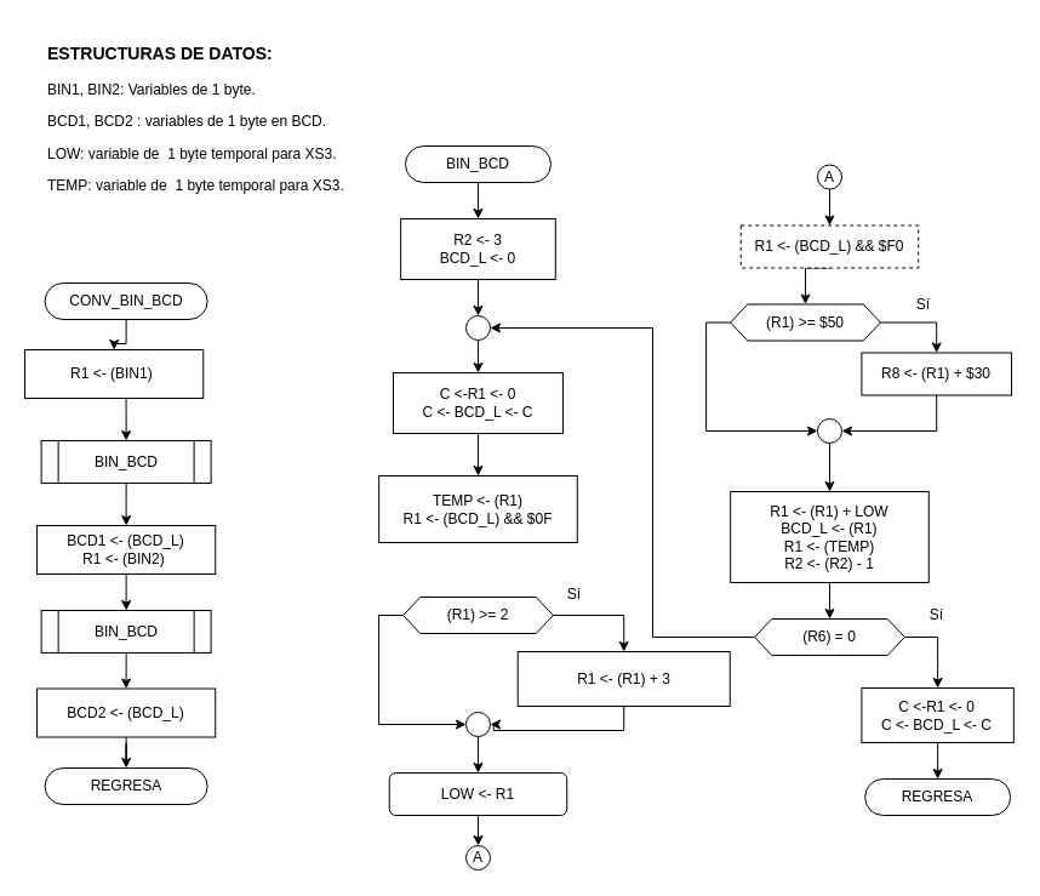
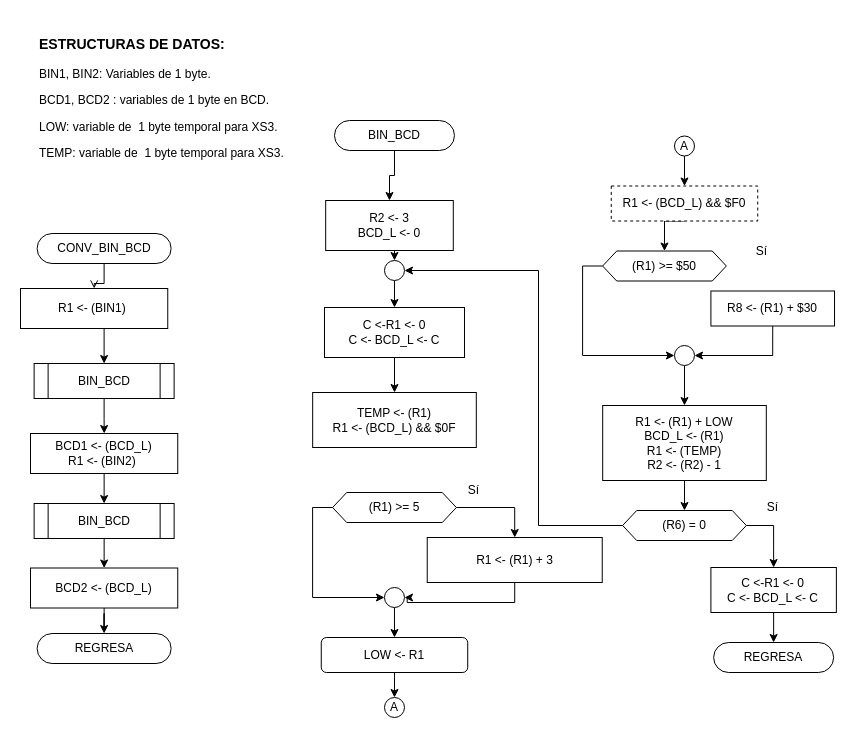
- <mxCell id="18" value="R2 &amp;lt;- 3&lt;br&gt;BCD_L &amp;lt;- 0" style="rounded=0;whiteSpace=wrap;html=1;" vertex="1" parent="1"><mxGeometry x="330.17" y="180" width="127.62" height="50" as="geometry" /></mxCell>
+ <mxCell id="18" value="R2 &amp;lt;- 3&lt;br&gt;BCD_L &amp;lt;- 0" style="rounded=0;whiteSpace=wrap;html=1;" vertex="1" parent="1"><mxGeometry x="325.17" y="200" width="127.62" height="50" as="geometry" /></mxCell>
- <mxCell id="36" style="edgeStyle=orthogonalEdgeStyle;rounded=0;orthogonalLoop=1;jettySize=auto;html=1;exitX=1;exitY=0.5;exitDx=0;exitDy=0;" edge="1" parent="1" source="38" target="44"><mxGeometry relative="1" as="geometry" /></mxCell>
- <mxCell id="2" style="edgeStyle=orthogonalEdgeStyle;rounded=0;orthogonalLoop=1;jettySize=auto;html=1;exitX=0.5;exitY=1;exitDx=0;exitDy=0;" edge="1" parent="1" source="3" target="5"><mxGeometry relative="1" as="geometry" /></mxCell>
+ <mxCell id="2" style="edgeStyle=orthogonalEdgeStyle;rounded=0;orthogonalLoop=1;jettySize=auto;html=1;exitX=0.5;exitY=1;exitDx=0;exitDy=0;endArrow=open;" edge="1" parent="1" source="3" target="5"><mxGeometry relative="1" as="geometry" /></mxCell>
- <mxCell id="29" value="(R1) &amp;gt;= 2" style="shape=hexagon;perimeter=hexagonPerimeter2;whiteSpace=wrap;html=1;size=0.114;" vertex="1" parent="1"><mxGeometry x="332.11" y="492" width="123.76" height="30" as="geometry" /></mxCell>
+ <mxCell id="29" value="(R1) &amp;gt;= 5" style="shape=hexagon;perimeter=hexagonPerimeter2;whiteSpace=wrap;html=1;size=0.114;" vertex="1" parent="1"><mxGeometry x="332.11" y="492" width="123.76" height="30" as="geometry" /></mxCell>
